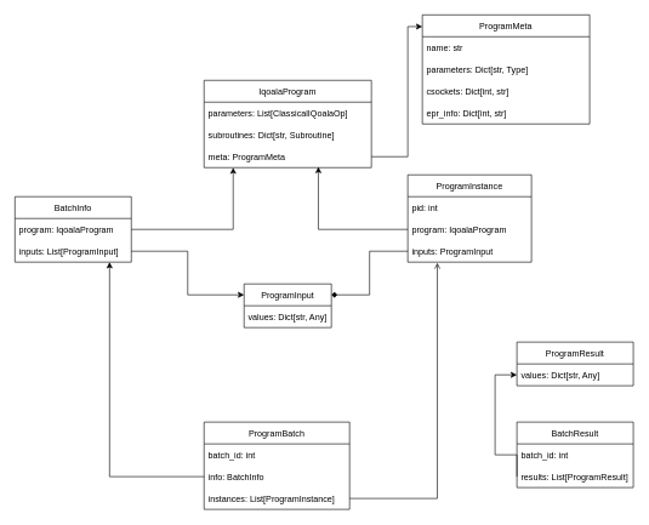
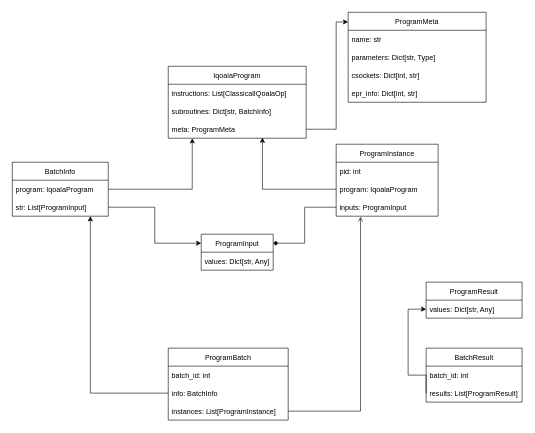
- <mxCell id="3" value="parameters: List[ClassicalIQoalaOp]" style="text;strokeColor=none;fillColor=none;align=left;verticalAlign=middle;spacingLeft=4;spacingRight=4;overflow=hidden;points=[[0,0.5],[1,0.5]];portConstraint=eastwest;rotatable=0;" parent="2" vertex="1"><mxGeometry y="30" width="230" height="30" as="geometry" /></mxCell>
+ <mxCell id="3" value="instructions: List[ClassicalIQoalaOp]" style="text;strokeColor=none;fillColor=none;align=left;verticalAlign=middle;spacingLeft=4;spacingRight=4;overflow=hidden;points=[[0,0.5],[1,0.5]];portConstraint=eastwest;rotatable=0;" parent="2" vertex="1"><mxGeometry y="30" width="230" height="30" as="geometry" /></mxCell>
- <mxCell id="4" value="subroutines: Dict[str, Subroutine]" style="text;strokeColor=none;fillColor=none;align=left;verticalAlign=middle;spacingLeft=4;spacingRight=4;overflow=hidden;points=[[0,0.5],[1,0.5]];portConstraint=eastwest;rotatable=0;" parent="2" vertex="1"><mxGeometry y="60" width="230" height="30" as="geometry" /></mxCell>
+ <mxCell id="4" value="subroutines: Dict[str, BatchInfo]" style="text;strokeColor=none;fillColor=none;align=left;verticalAlign=middle;spacingLeft=4;spacingRight=4;overflow=hidden;points=[[0,0.5],[1,0.5]];portConstraint=eastwest;rotatable=0;" parent="2" vertex="1"><mxGeometry y="60" width="230" height="30" as="geometry" /></mxCell>
- <mxCell id="8" value="inputs: List[ProgramInput]" style="text;strokeColor=none;fillColor=none;align=left;verticalAlign=middle;spacingLeft=4;spacingRight=4;overflow=hidden;points=[[0,0.5],[1,0.5]];portConstraint=eastwest;rotatable=0;" parent="6" vertex="1"><mxGeometry y="60" width="160" height="30" as="geometry" /></mxCell>
+ <mxCell id="8" value="str: List[ProgramInput]" style="text;strokeColor=none;fillColor=none;align=left;verticalAlign=middle;spacingLeft=4;spacingRight=4;overflow=hidden;points=[[0,0.5],[1,0.5]];portConstraint=eastwest;rotatable=0;" parent="6" vertex="1"><mxGeometry y="60" width="160" height="30" as="geometry" /></mxCell>
